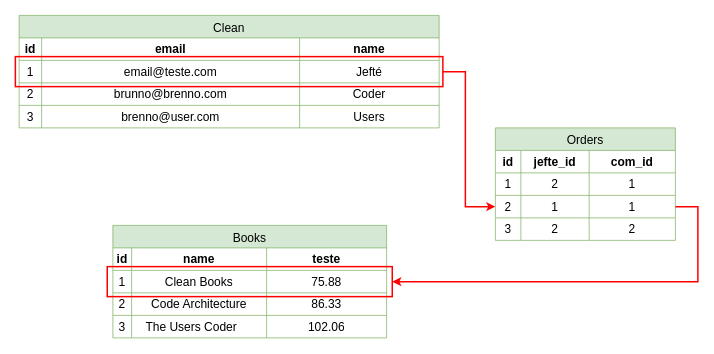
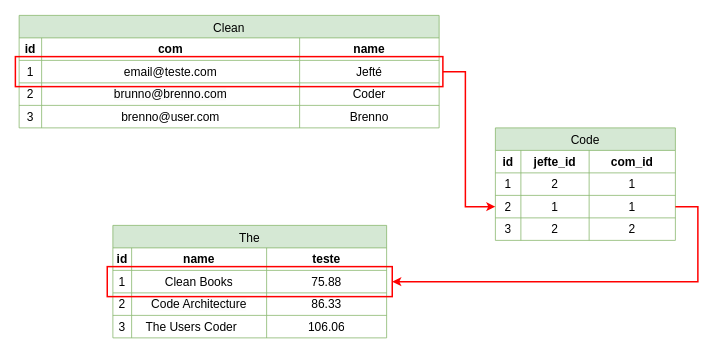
- <mxCell id="5" value="email" style="shape=partialRectangle;html=1;whiteSpace=wrap;connectable=0;strokeColor=inherit;overflow=hidden;fillColor=none;top=0;left=0;bottom=0;right=0;pointerEvents=1;fontSize=16;fontStyle=1" vertex="1" parent="3"><mxGeometry x="30" width="344" height="30" as="geometry"><mxRectangle width="344" height="30" as="alternateBounds" /></mxGeometry></mxCell>
+ <mxCell id="5" value="com" style="shape=partialRectangle;html=1;whiteSpace=wrap;connectable=0;strokeColor=inherit;overflow=hidden;fillColor=none;top=0;left=0;bottom=0;right=0;pointerEvents=1;fontSize=16;fontStyle=1" vertex="1" parent="3"><mxGeometry x="30" width="344" height="30" as="geometry"><mxRectangle width="344" height="30" as="alternateBounds" /></mxGeometry></mxCell>
- <mxCell id="18" value="Users" style="shape=partialRectangle;html=1;whiteSpace=wrap;connectable=0;strokeColor=inherit;overflow=hidden;fillColor=none;top=0;left=0;bottom=0;right=0;pointerEvents=1;fontSize=16;" vertex="1" parent="15"><mxGeometry x="374" width="186" height="30" as="geometry"><mxRectangle width="186" height="30" as="alternateBounds" /></mxGeometry></mxCell>
+ <mxCell id="18" value="Brenno" style="shape=partialRectangle;html=1;whiteSpace=wrap;connectable=0;strokeColor=inherit;overflow=hidden;fillColor=none;top=0;left=0;bottom=0;right=0;pointerEvents=1;fontSize=16;" vertex="1" parent="15"><mxGeometry x="374" width="186" height="30" as="geometry"><mxRectangle width="186" height="30" as="alternateBounds" /></mxGeometry></mxCell>
- <mxCell id="36" value="Orders" style="shape=table;startSize=30;container=1;collapsible=0;childLayout=tableLayout;strokeColor=#82b366;fontSize=16;fillColor=#d5e8d4;" vertex="1" parent="1"><mxGeometry x="660" y="170" width="240" height="150" as="geometry" /></mxCell>
+ <mxCell id="36" value="Code" style="shape=table;startSize=30;container=1;collapsible=0;childLayout=tableLayout;strokeColor=#82b366;fontSize=16;fillColor=#d5e8d4;" vertex="1" parent="1"><mxGeometry x="660" y="170" width="240" height="150" as="geometry" /></mxCell>
- <mxCell id="19" value="Books" style="shape=table;startSize=30;container=1;collapsible=0;childLayout=tableLayout;strokeColor=#82b366;fontSize=16;fillColor=#d5e8d4;" vertex="1" parent="1"><mxGeometry x="150" y="300" width="365" height="150" as="geometry" /></mxCell>
+ <mxCell id="19" value="The" style="shape=table;startSize=30;container=1;collapsible=0;childLayout=tableLayout;strokeColor=#82b366;fontSize=16;fillColor=#d5e8d4;" vertex="1" parent="1"><mxGeometry x="150" y="300" width="365" height="150" as="geometry" /></mxCell>
- <mxCell id="35" value="102.06" style="shape=partialRectangle;html=1;whiteSpace=wrap;connectable=0;strokeColor=inherit;overflow=hidden;fillColor=none;top=0;left=0;bottom=0;right=0;pointerEvents=1;fontSize=16;" vertex="1" parent="32"><mxGeometry x="205" width="160" height="30" as="geometry"><mxRectangle width="160" height="30" as="alternateBounds" /></mxGeometry></mxCell>
+ <mxCell id="35" value="106.06" style="shape=partialRectangle;html=1;whiteSpace=wrap;connectable=0;strokeColor=inherit;overflow=hidden;fillColor=none;top=0;left=0;bottom=0;right=0;pointerEvents=1;fontSize=16;" vertex="1" parent="32"><mxGeometry x="205" width="160" height="30" as="geometry"><mxRectangle width="160" height="30" as="alternateBounds" /></mxGeometry></mxCell>
